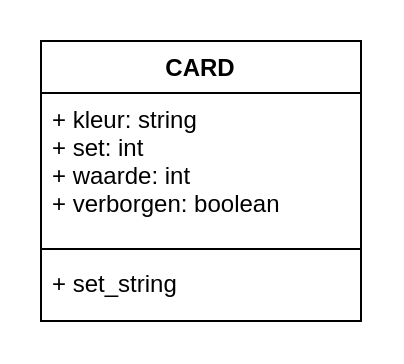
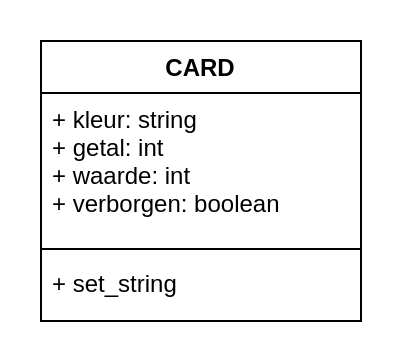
- <mxCell id="3" value="+ kleur: string&#10;+ set: int&#10;+ waarde: int&#10;+ verborgen: boolean&#10;" style="text;strokeColor=none;fillColor=none;align=left;verticalAlign=top;spacingLeft=4;spacingRight=4;overflow=hidden;rotatable=0;points=[[0,0.5],[1,0.5]];portConstraint=eastwest;" vertex="1" parent="2"><mxGeometry y="26" width="160" height="74" as="geometry" /></mxCell>
+ <mxCell id="3" value="+ kleur: string&#10;+ getal: int&#10;+ waarde: int&#10;+ verborgen: boolean&#10;" style="text;strokeColor=none;fillColor=none;align=left;verticalAlign=top;spacingLeft=4;spacingRight=4;overflow=hidden;rotatable=0;points=[[0,0.5],[1,0.5]];portConstraint=eastwest;" vertex="1" parent="2"><mxGeometry y="26" width="160" height="74" as="geometry" /></mxCell>
